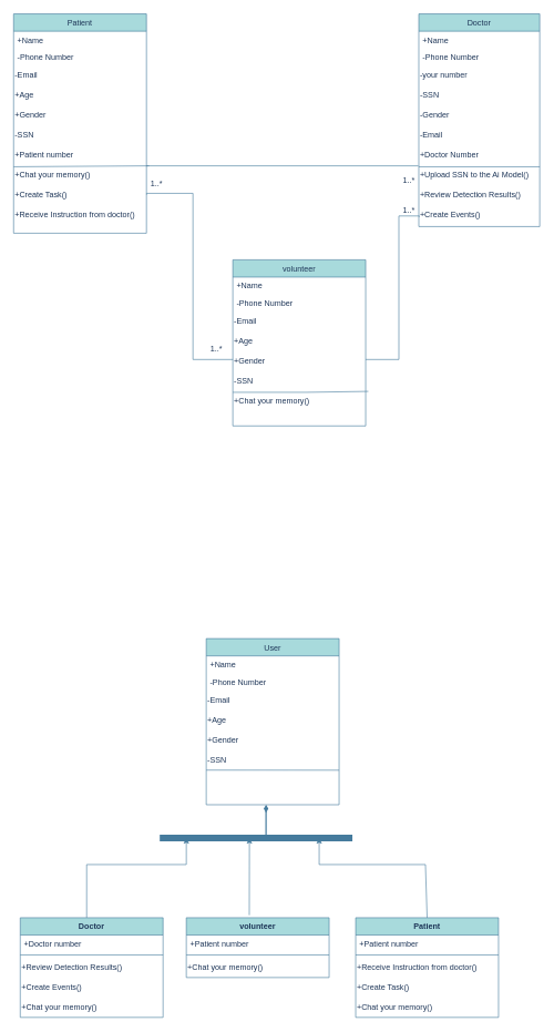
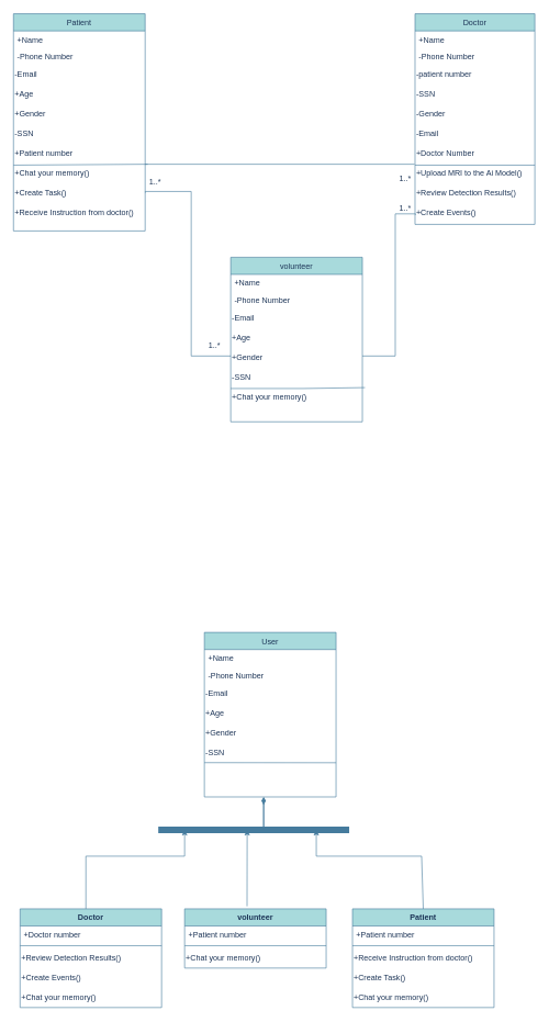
- <mxCell id="18" value="-your number&amp;nbsp;" style="text;html=1;align=left;verticalAlign=middle;resizable=0;points=[];autosize=1;strokeColor=none;fillColor=none;fontColor=#1D3557;" vertex="1" parent="14"><mxGeometry y="78" width="182" height="30" as="geometry" /></mxCell>
+ <mxCell id="18" value="-patient number&amp;nbsp;" style="text;html=1;align=left;verticalAlign=middle;resizable=0;points=[];autosize=1;strokeColor=none;fillColor=none;fontColor=#1D3557;" vertex="1" parent="14"><mxGeometry y="78" width="182" height="30" as="geometry" /></mxCell>
- <mxCell id="23" value="+Upload SSN to the Ai Model()" style="text;html=1;align=left;verticalAlign=middle;resizable=0;points=[];autosize=1;strokeColor=none;fillColor=none;fontColor=#1D3557;" vertex="1" parent="14"><mxGeometry y="228" width="182" height="30" as="geometry" /></mxCell>
+ <mxCell id="23" value="+Upload MRI to the Ai Model()" style="text;html=1;align=left;verticalAlign=middle;resizable=0;points=[];autosize=1;strokeColor=none;fillColor=none;fontColor=#1D3557;" vertex="1" parent="14"><mxGeometry y="228" width="182" height="30" as="geometry" /></mxCell>
